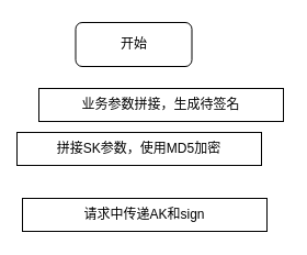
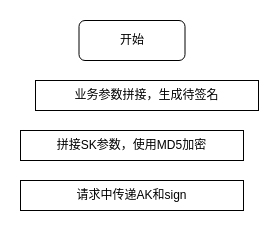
- <mxCell id="2" value="开始" style="rounded=1;whiteSpace=wrap;html=1;" vertex="1" parent="1"><mxGeometry x="68.5" y="20" width="106" height="40" as="geometry" /></mxCell>
+ <mxCell id="2" value="开始" style="rounded=1;whiteSpace=wrap;html=1;" vertex="1" parent="1"><mxGeometry x="78.5" y="20" width="106" height="40" as="geometry" /></mxCell>
- <mxCell id="4" value="拼接SK参数，使用MD5加密" style="rounded=0;whiteSpace=wrap;html=1;" vertex="1" parent="1"><mxGeometry x="15" y="120" width="223" height="30" as="geometry" /></mxCell>
+ <mxCell id="4" value="拼接SK参数，使用MD5加密" style="rounded=0;whiteSpace=wrap;html=1;" vertex="1" parent="1"><mxGeometry x="20" y="130" width="223" height="30" as="geometry" /></mxCell>
